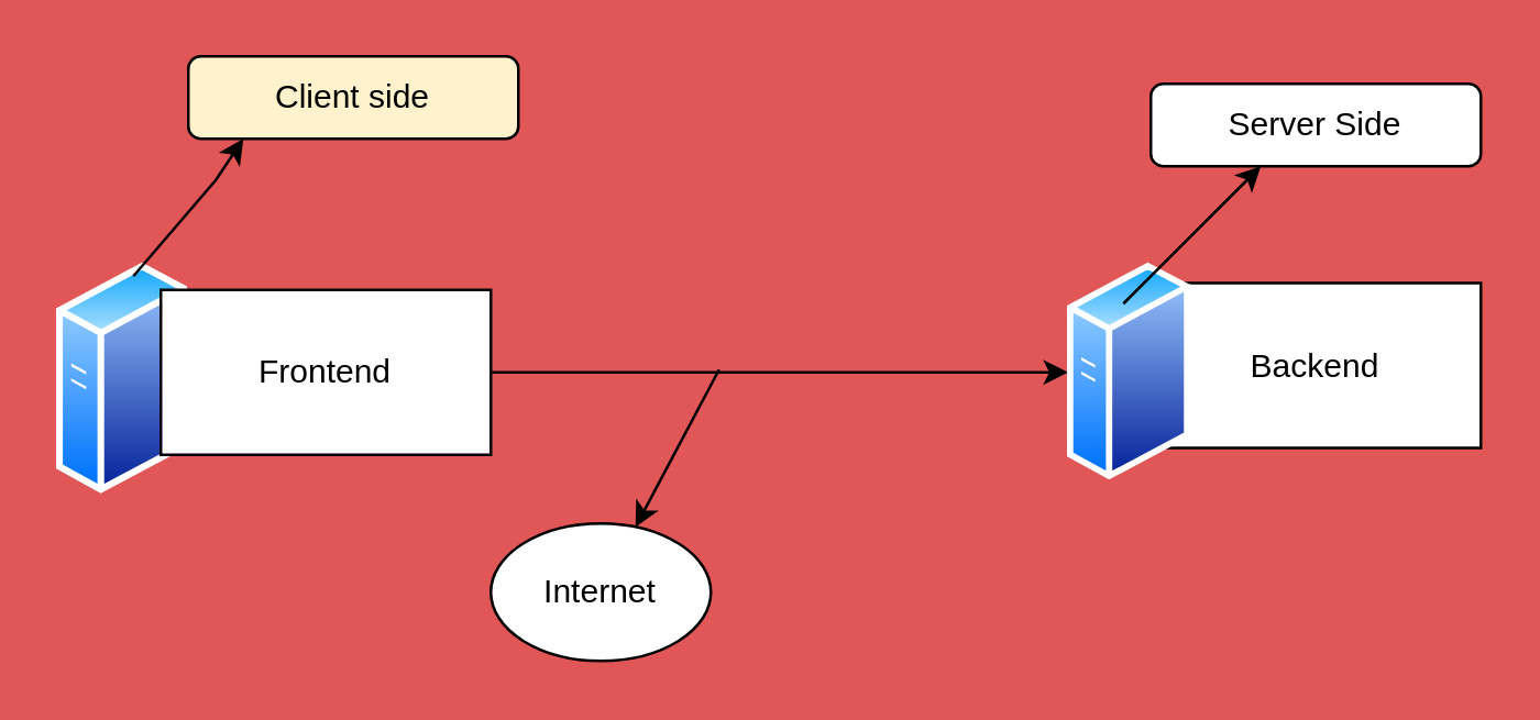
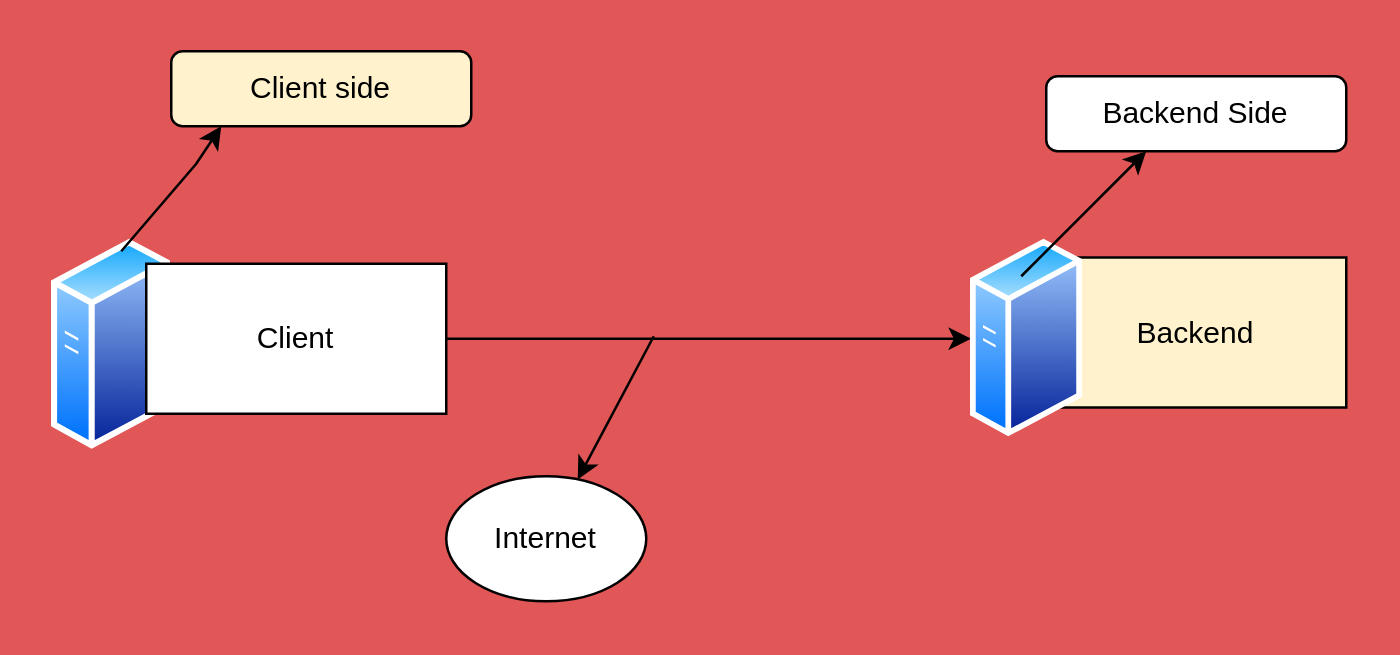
- <mxCell id="8" value="Server Side" style="rounded=1;whiteSpace=wrap;html=1;" parent="1" vertex="1"><mxGeometry x="418" y="30" width="120" height="30" as="geometry" /></mxCell>
+ <mxCell id="8" value="Backend Side" style="rounded=1;whiteSpace=wrap;html=1;" parent="1" vertex="1"><mxGeometry x="418" y="30" width="120" height="30" as="geometry" /></mxCell>
- <mxCell id="5" value="Backend" style="rounded=0;whiteSpace=wrap;html=1;" parent="1" vertex="1"><mxGeometry x="418" y="102.5" width="120" height="60" as="geometry" /></mxCell>
+ <mxCell id="5" value="Backend" style="rounded=0;whiteSpace=wrap;html=1;fillColor=#fff2cc;" parent="1" vertex="1"><mxGeometry x="418" y="102.5" width="120" height="60" as="geometry" /></mxCell>
- <mxCell id="4" value="Frontend" style="rounded=0;whiteSpace=wrap;html=1;" parent="1" vertex="1"><mxGeometry x="58" y="105" width="120" height="60" as="geometry" /></mxCell>
+ <mxCell id="4" value="Client" style="rounded=0;whiteSpace=wrap;html=1;" parent="1" vertex="1"><mxGeometry x="58" y="105" width="120" height="60" as="geometry" /></mxCell>
